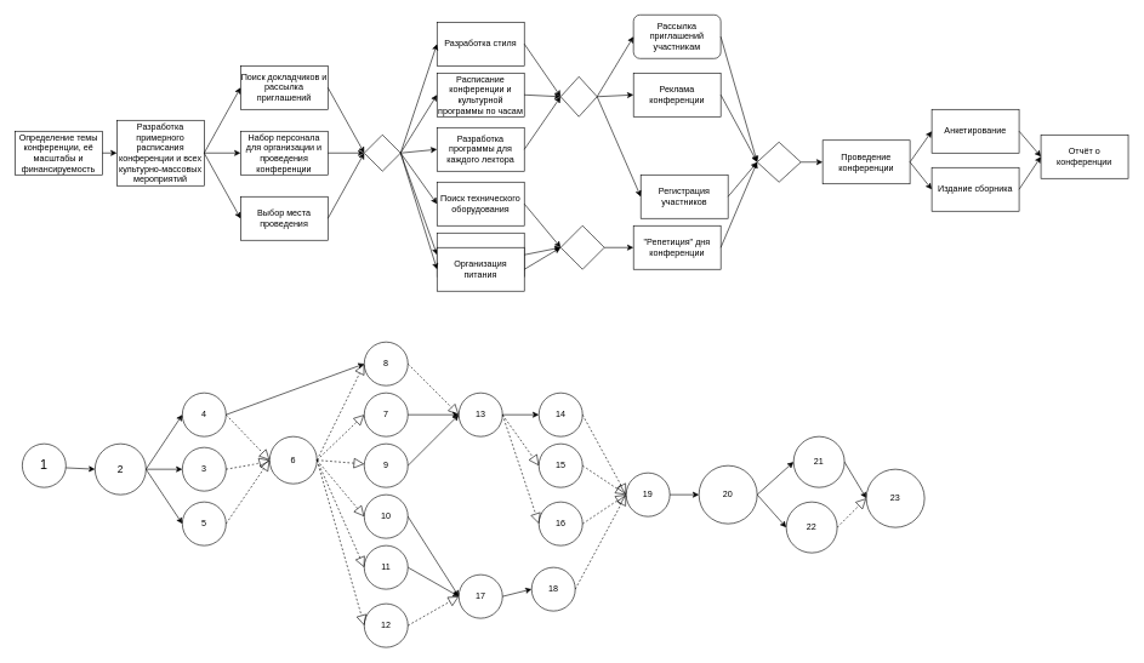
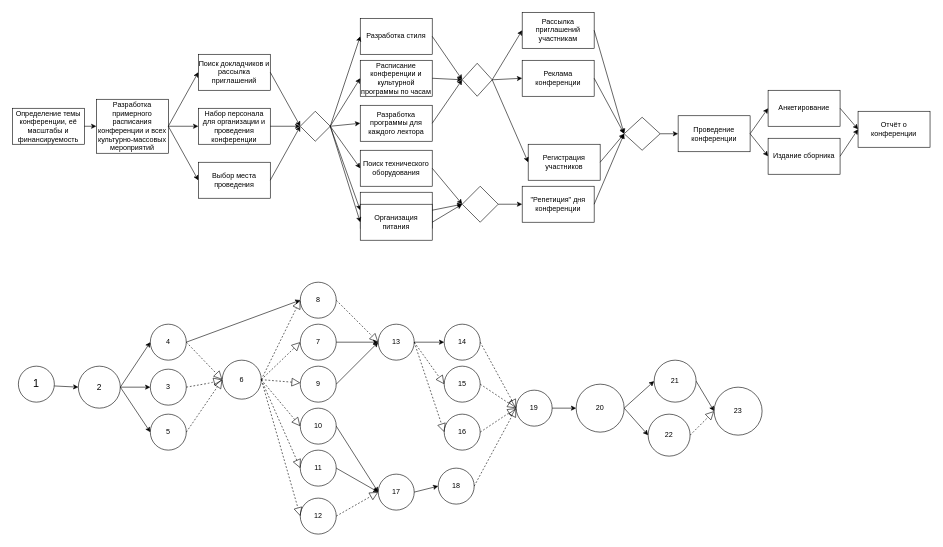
- <mxCell id="13" value="Рассылка приглашений участникам" style="whiteSpace=wrap;html=1;rounded=1;" vertex="1" parent="1"><mxGeometry x="870" y="20" width="120" height="60" as="geometry" /></mxCell>
+ <mxCell id="13" value="Рассылка приглашений участникам" style="rounded=0;whiteSpace=wrap;html=1;" vertex="1" parent="1"><mxGeometry x="870" y="20" width="120" height="60" as="geometry" /></mxCell>
